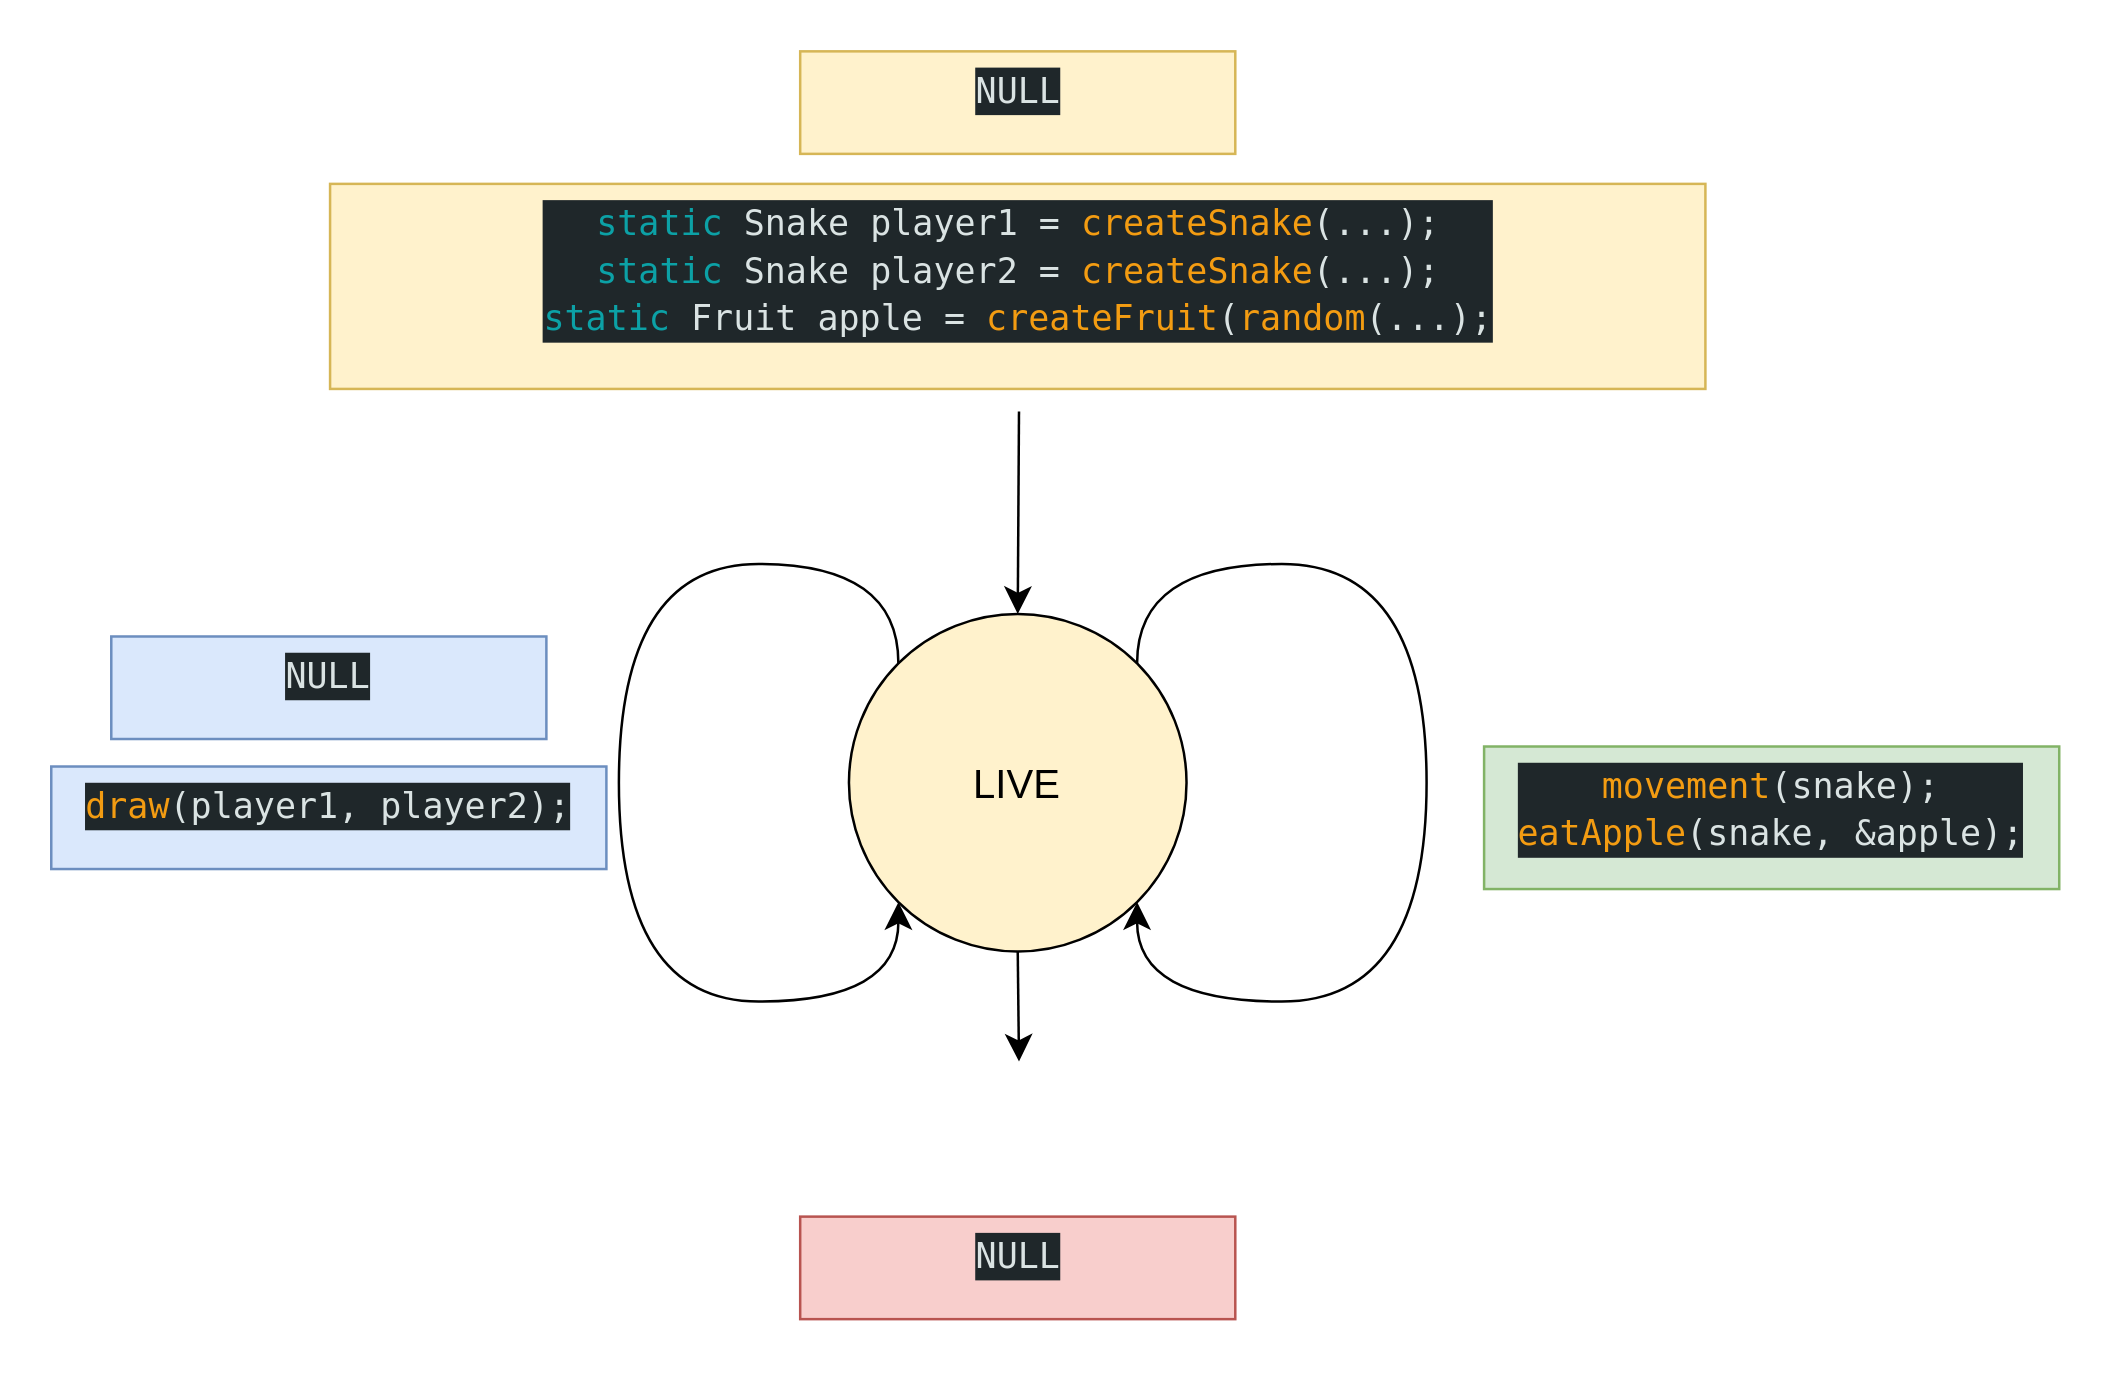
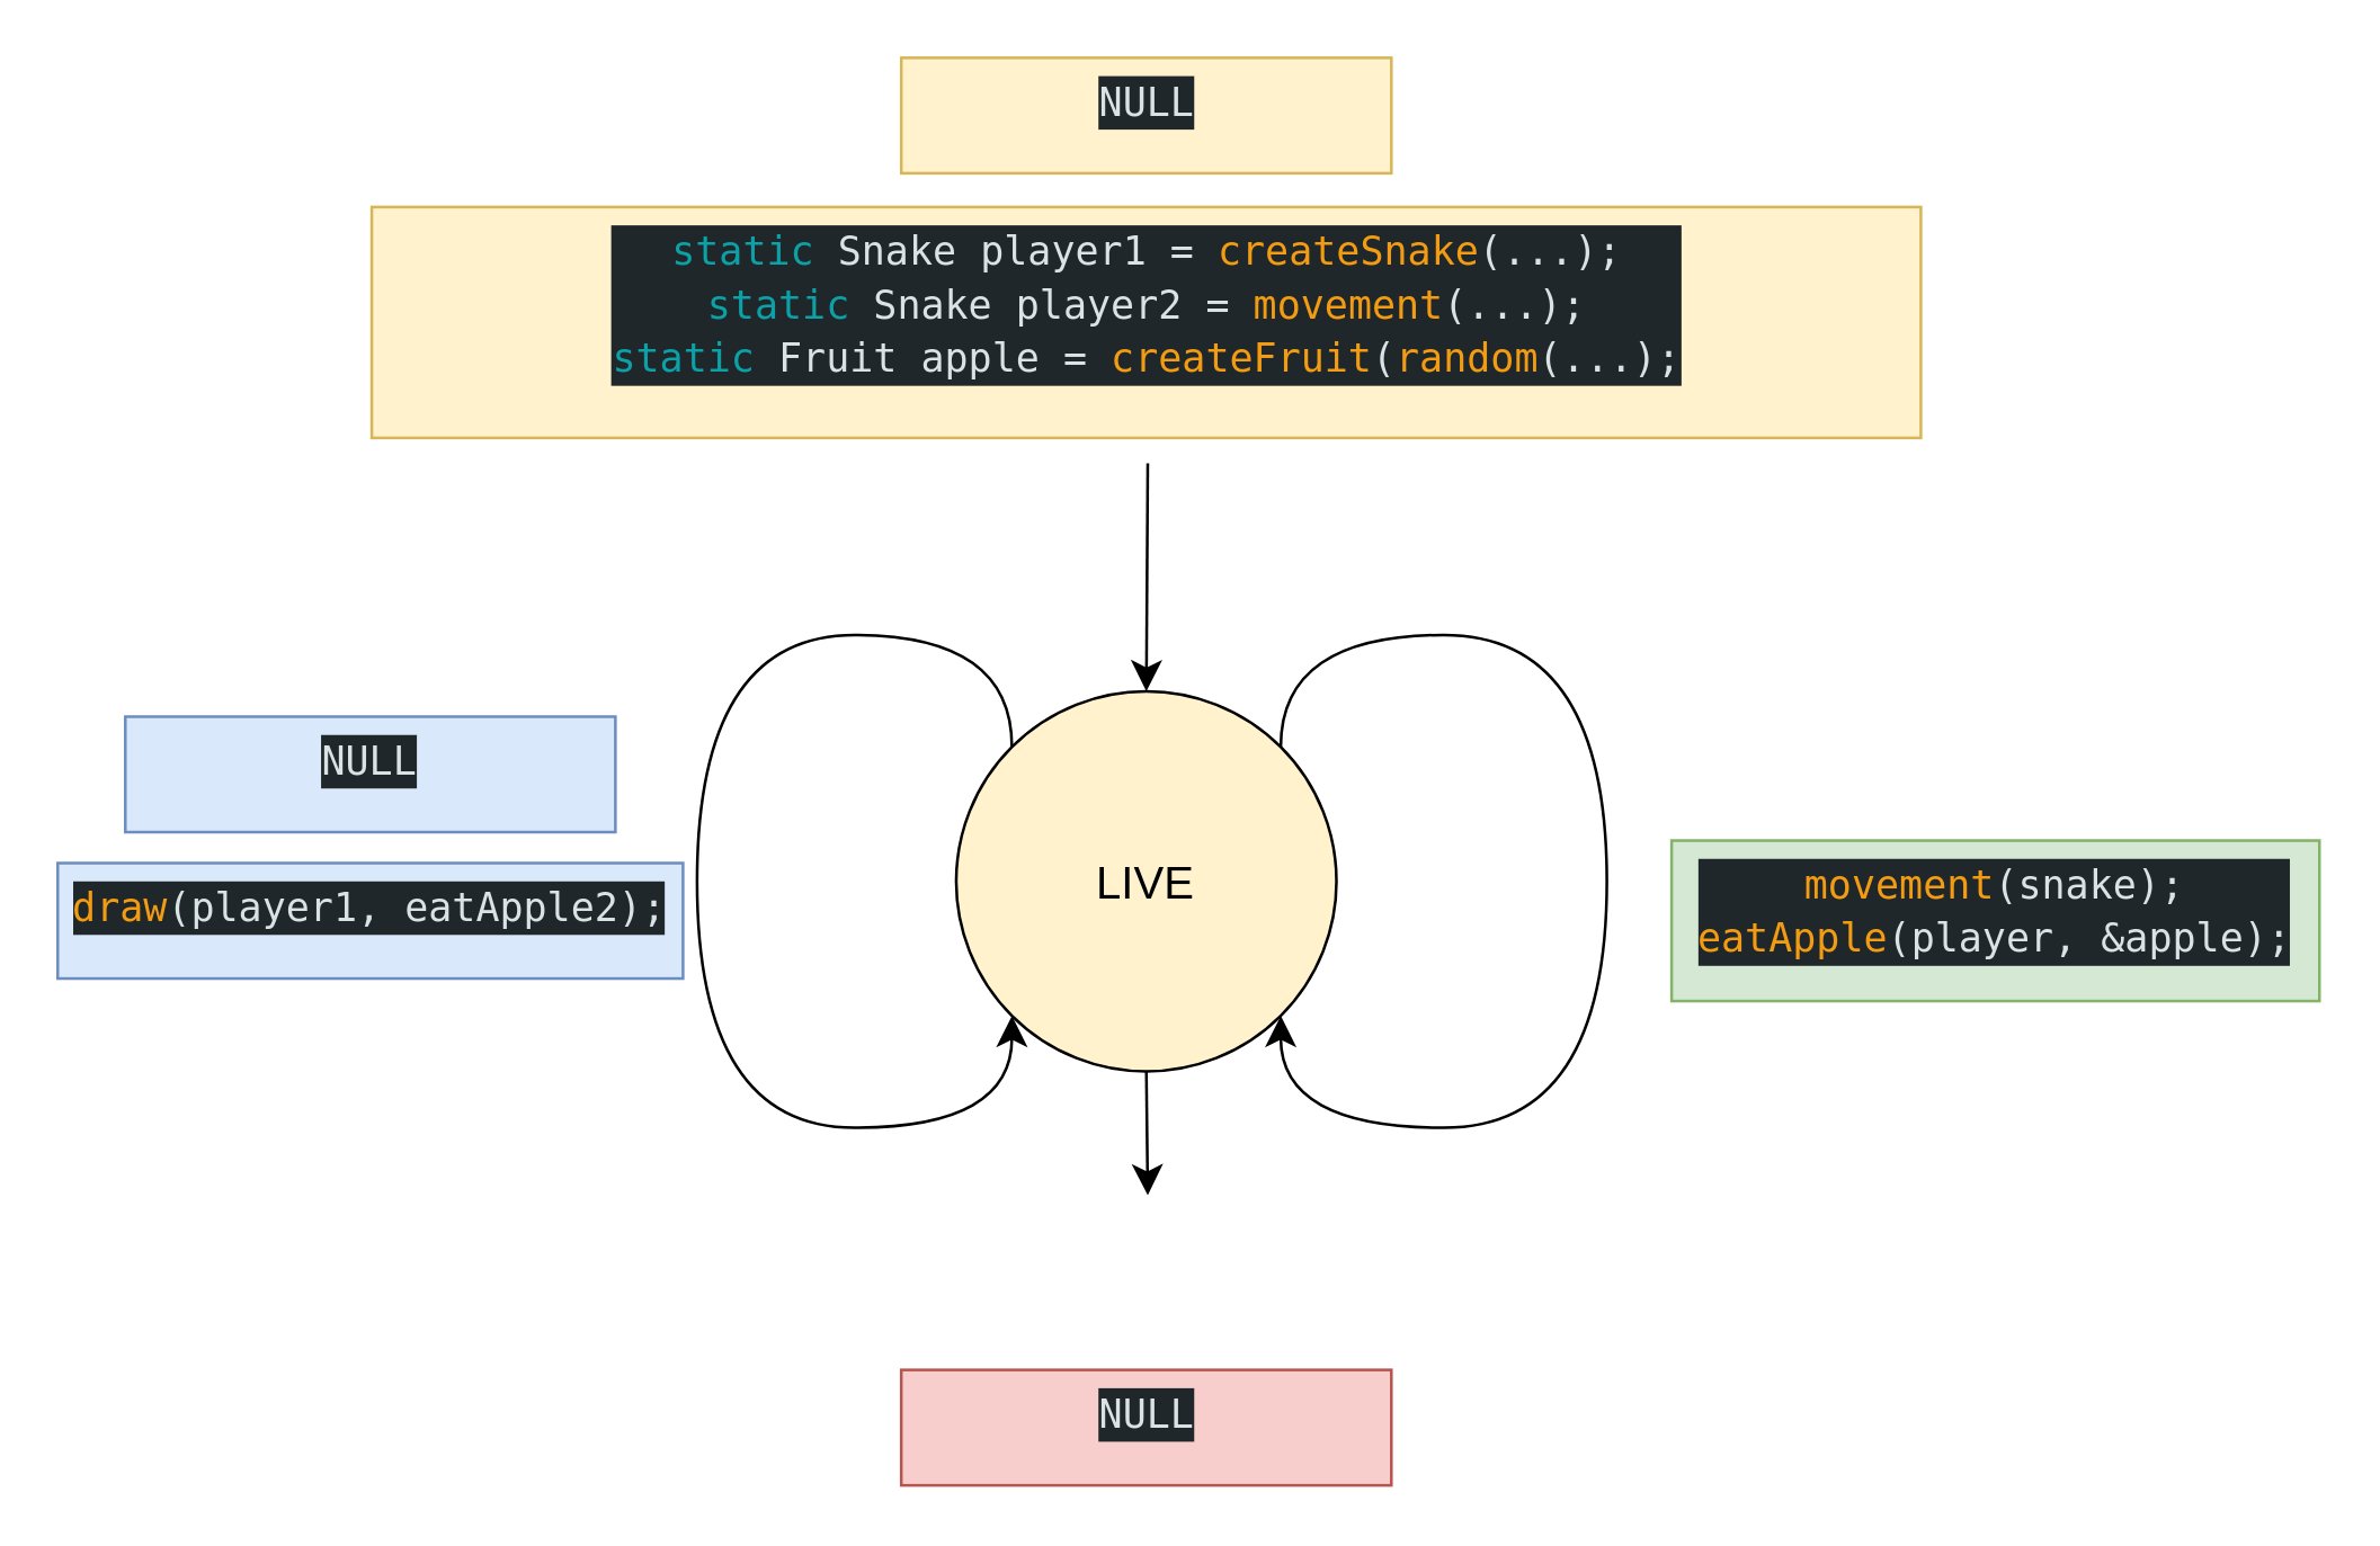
- <mxCell id="10" value="&lt;div align=&quot;center&quot; style=&quot;color: rgb(218, 227, 227); background-color: rgb(31, 39, 42); font-family: &amp;quot;Droid Sans Mono&amp;quot;, &amp;quot;monospace&amp;quot;, monospace; font-weight: normal; font-size: 14px; line-height: 19px;&quot;&gt;&lt;div&gt;&lt;span style=&quot;color: #0ca1a6;&quot;&gt;static&lt;/span&gt;&lt;span style=&quot;color: #dae3e3;&quot;&gt; Snake player1 = &lt;/span&gt;&lt;span style=&quot;color: #f39c12;&quot;&gt;createSnake&lt;/span&gt;&lt;span style=&quot;color: #dae3e3;&quot;&gt;(&lt;/span&gt;...);&lt;/div&gt;&lt;div&gt;&lt;span style=&quot;color: #0ca1a6;&quot;&gt;static&lt;/span&gt;&lt;span style=&quot;color: #dae3e3;&quot;&gt; Snake player2 = &lt;/span&gt;&lt;span style=&quot;color: #f39c12;&quot;&gt;createSnake&lt;/span&gt;&lt;span style=&quot;color: #dae3e3;&quot;&gt;(&lt;/span&gt;&lt;span style=&quot;color: #dae3e3;&quot;&gt;...);&lt;/span&gt;&lt;/div&gt;&lt;div&gt;&lt;span style=&quot;color: #0ca1a6;&quot;&gt;static&lt;/span&gt;&lt;span style=&quot;color: #dae3e3;&quot;&gt; Fruit apple = &lt;/span&gt;&lt;span style=&quot;color: #f39c12;&quot;&gt;createFruit&lt;/span&gt;&lt;span style=&quot;color: #dae3e3;&quot;&gt;(&lt;/span&gt;&lt;span style=&quot;color: #f39c12;&quot;&gt;random&lt;/span&gt;&lt;span style=&quot;color: #dae3e3;&quot;&gt;(&lt;/span&gt;...);&lt;/div&gt;&lt;/div&gt;" style="text;whiteSpace=wrap;html=1;fontSize=16;align=center;fillColor=#fff2cc;strokeColor=#d6b656;" vertex="1" parent="1"><mxGeometry x="131.5" y="73" width="550" height="82" as="geometry" /></mxCell>
+ <mxCell id="10" value="&lt;div align=&quot;center&quot; style=&quot;color: rgb(218, 227, 227); background-color: rgb(31, 39, 42); font-family: &amp;quot;Droid Sans Mono&amp;quot;, &amp;quot;monospace&amp;quot;, monospace; font-weight: normal; font-size: 14px; line-height: 19px;&quot;&gt;&lt;div&gt;&lt;span style=&quot;color: #0ca1a6;&quot;&gt;static&lt;/span&gt;&lt;span style=&quot;color: #dae3e3;&quot;&gt; Snake player1 = &lt;/span&gt;&lt;span style=&quot;color: #f39c12;&quot;&gt;createSnake&lt;/span&gt;&lt;span style=&quot;color: #dae3e3;&quot;&gt;(&lt;/span&gt;...);&lt;/div&gt;&lt;div&gt;&lt;span style=&quot;color: #0ca1a6;&quot;&gt;static&lt;/span&gt;&lt;span style=&quot;color: #dae3e3;&quot;&gt; Snake player2 = &lt;/span&gt;&lt;span style=&quot;color: #f39c12;&quot;&gt;movement&lt;/span&gt;&lt;span style=&quot;color: #dae3e3;&quot;&gt;(&lt;/span&gt;&lt;span style=&quot;color: #dae3e3;&quot;&gt;...);&lt;/span&gt;&lt;/div&gt;&lt;div&gt;&lt;span style=&quot;color: #0ca1a6;&quot;&gt;static&lt;/span&gt;&lt;span style=&quot;color: #dae3e3;&quot;&gt; Fruit apple = &lt;/span&gt;&lt;span style=&quot;color: #f39c12;&quot;&gt;createFruit&lt;/span&gt;&lt;span style=&quot;color: #dae3e3;&quot;&gt;(&lt;/span&gt;&lt;span style=&quot;color: #f39c12;&quot;&gt;random&lt;/span&gt;&lt;span style=&quot;color: #dae3e3;&quot;&gt;(&lt;/span&gt;...);&lt;/div&gt;&lt;/div&gt;" style="text;whiteSpace=wrap;html=1;fontSize=16;align=center;fillColor=#fff2cc;strokeColor=#d6b656;" vertex="1" parent="1"><mxGeometry x="131.5" y="73" width="550" height="82" as="geometry" /></mxCell>
- <mxCell id="9" value="&lt;div align=&quot;center&quot; style=&quot;color: rgb(218, 227, 227); background-color: rgb(31, 39, 42); font-family: &amp;quot;Droid Sans Mono&amp;quot;, &amp;quot;monospace&amp;quot;, monospace; font-weight: normal; font-size: 14px; line-height: 19px;&quot;&gt;&lt;div&gt;&lt;span style=&quot;color: #f39c12;&quot;&gt;draw&lt;/span&gt;&lt;span style=&quot;color: #dae3e3;&quot;&gt;(player1, player2);&lt;/span&gt;&lt;/div&gt;&lt;/div&gt;" style="text;whiteSpace=wrap;html=1;fontSize=16;fillColor=#dae8fc;strokeColor=#6c8ebf;align=center;" vertex="1" parent="1"><mxGeometry x="20" y="306" width="222" height="41" as="geometry" /></mxCell>
+ <mxCell id="9" value="&lt;div align=&quot;center&quot; style=&quot;color: rgb(218, 227, 227); background-color: rgb(31, 39, 42); font-family: &amp;quot;Droid Sans Mono&amp;quot;, &amp;quot;monospace&amp;quot;, monospace; font-weight: normal; font-size: 14px; line-height: 19px;&quot;&gt;&lt;div&gt;&lt;span style=&quot;color: #f39c12;&quot;&gt;draw&lt;/span&gt;&lt;span style=&quot;color: #dae3e3;&quot;&gt;(player1, eatApple2);&lt;/span&gt;&lt;/div&gt;&lt;/div&gt;" style="text;whiteSpace=wrap;html=1;fontSize=16;fillColor=#dae8fc;strokeColor=#6c8ebf;align=center;" vertex="1" parent="1"><mxGeometry x="20" y="306" width="222" height="41" as="geometry" /></mxCell>
- <mxCell id="7" value="&lt;div align=&quot;center&quot; style=&quot;color: rgb(218, 227, 227); background-color: rgb(31, 39, 42); font-family: &amp;quot;Droid Sans Mono&amp;quot;, &amp;quot;monospace&amp;quot;, monospace; font-weight: normal; font-size: 14px; line-height: 19px;&quot;&gt;&lt;div&gt;&lt;span style=&quot;color: #f39c12;&quot;&gt;movement&lt;/span&gt;&lt;span style=&quot;color: #dae3e3;&quot;&gt;(snake);&lt;/span&gt;&lt;/div&gt;&lt;div&gt;&lt;span style=&quot;color: #dae3e3;&quot;&gt;        &lt;/span&gt;&lt;span style=&quot;color: #f39c12;&quot;&gt;eatApple&lt;/span&gt;&lt;span style=&quot;color: #dae3e3;&quot;&gt;(snake, &amp;amp;apple);&lt;/span&gt;&lt;/div&gt;&lt;/div&gt;" style="text;whiteSpace=wrap;html=1;fontSize=16;fillColor=#d5e8d4;strokeColor=#82b366;align=center;" vertex="1" parent="1"><mxGeometry x="593" y="298" width="230" height="57" as="geometry" /></mxCell>
+ <mxCell id="7" value="&lt;div align=&quot;center&quot; style=&quot;color: rgb(218, 227, 227); background-color: rgb(31, 39, 42); font-family: &amp;quot;Droid Sans Mono&amp;quot;, &amp;quot;monospace&amp;quot;, monospace; font-weight: normal; font-size: 14px; line-height: 19px;&quot;&gt;&lt;div&gt;&lt;span style=&quot;color: #f39c12;&quot;&gt;movement&lt;/span&gt;&lt;span style=&quot;color: #dae3e3;&quot;&gt;(snake);&lt;/span&gt;&lt;/div&gt;&lt;div&gt;&lt;span style=&quot;color: #dae3e3;&quot;&gt;        &lt;/span&gt;&lt;span style=&quot;color: #f39c12;&quot;&gt;eatApple&lt;/span&gt;&lt;span style=&quot;color: #dae3e3;&quot;&gt;(player, &amp;amp;apple);&lt;/span&gt;&lt;/div&gt;&lt;/div&gt;" style="text;whiteSpace=wrap;html=1;fontSize=16;fillColor=#d5e8d4;strokeColor=#82b366;align=center;" vertex="1" parent="1"><mxGeometry x="593" y="298" width="230" height="57" as="geometry" /></mxCell>
